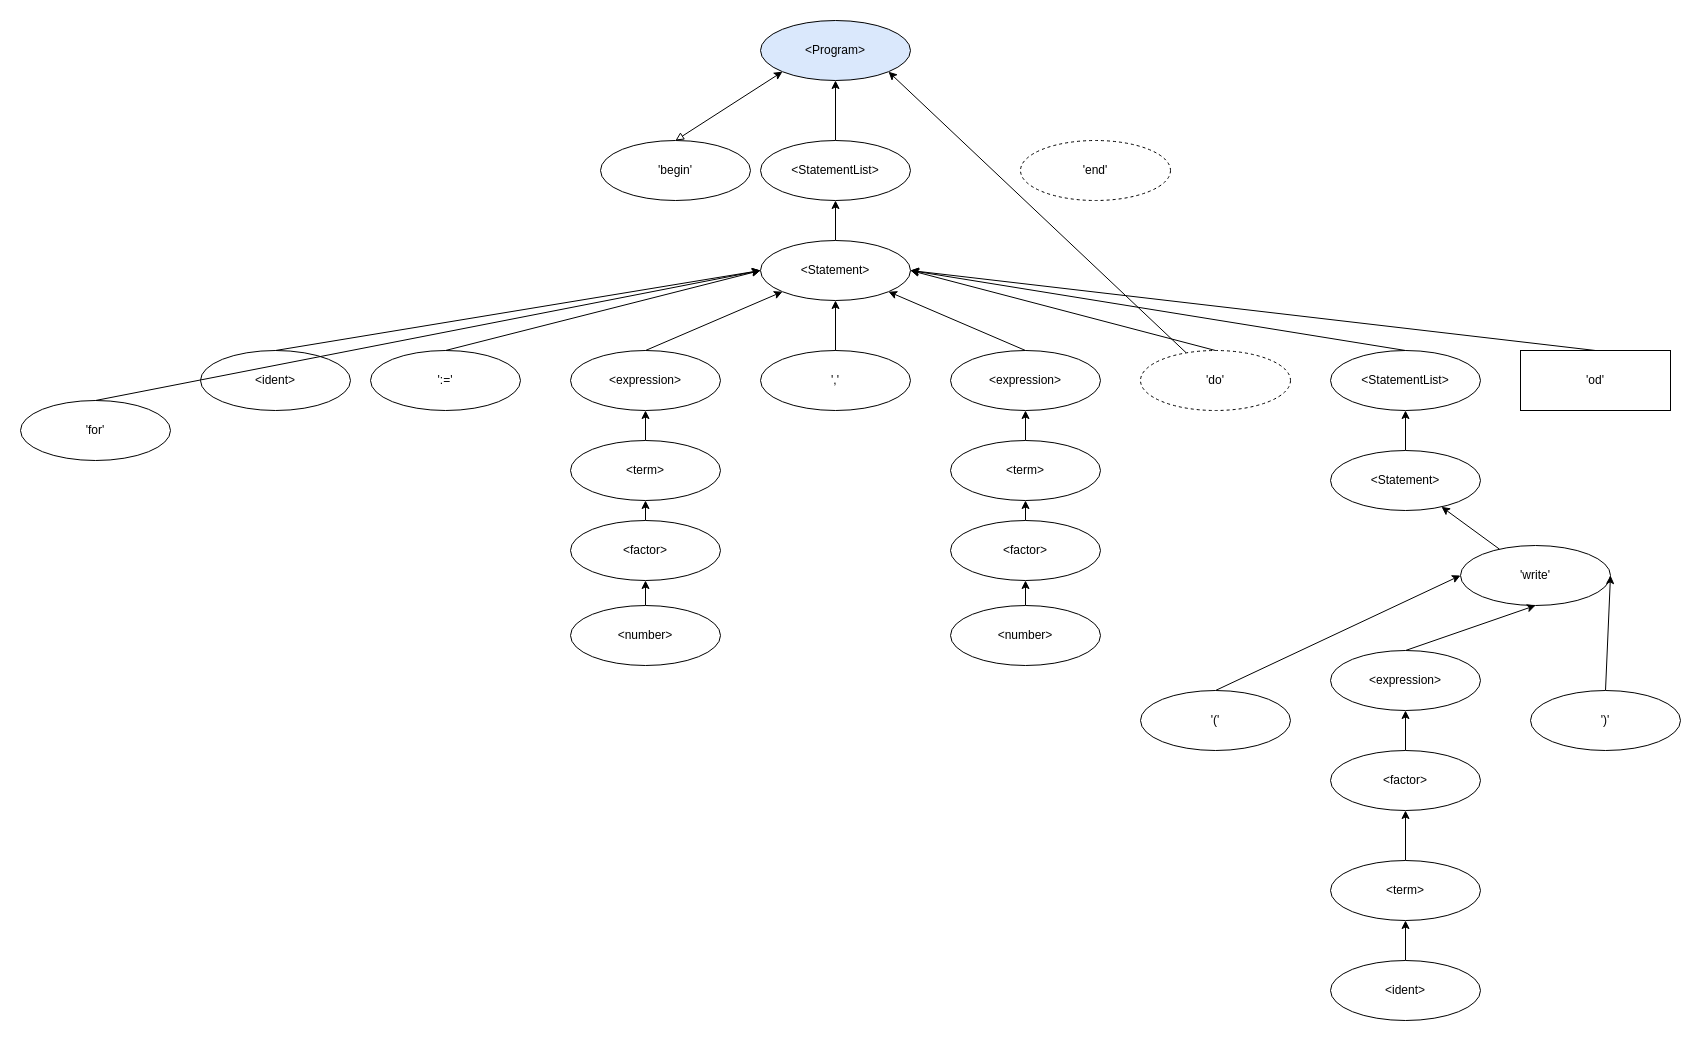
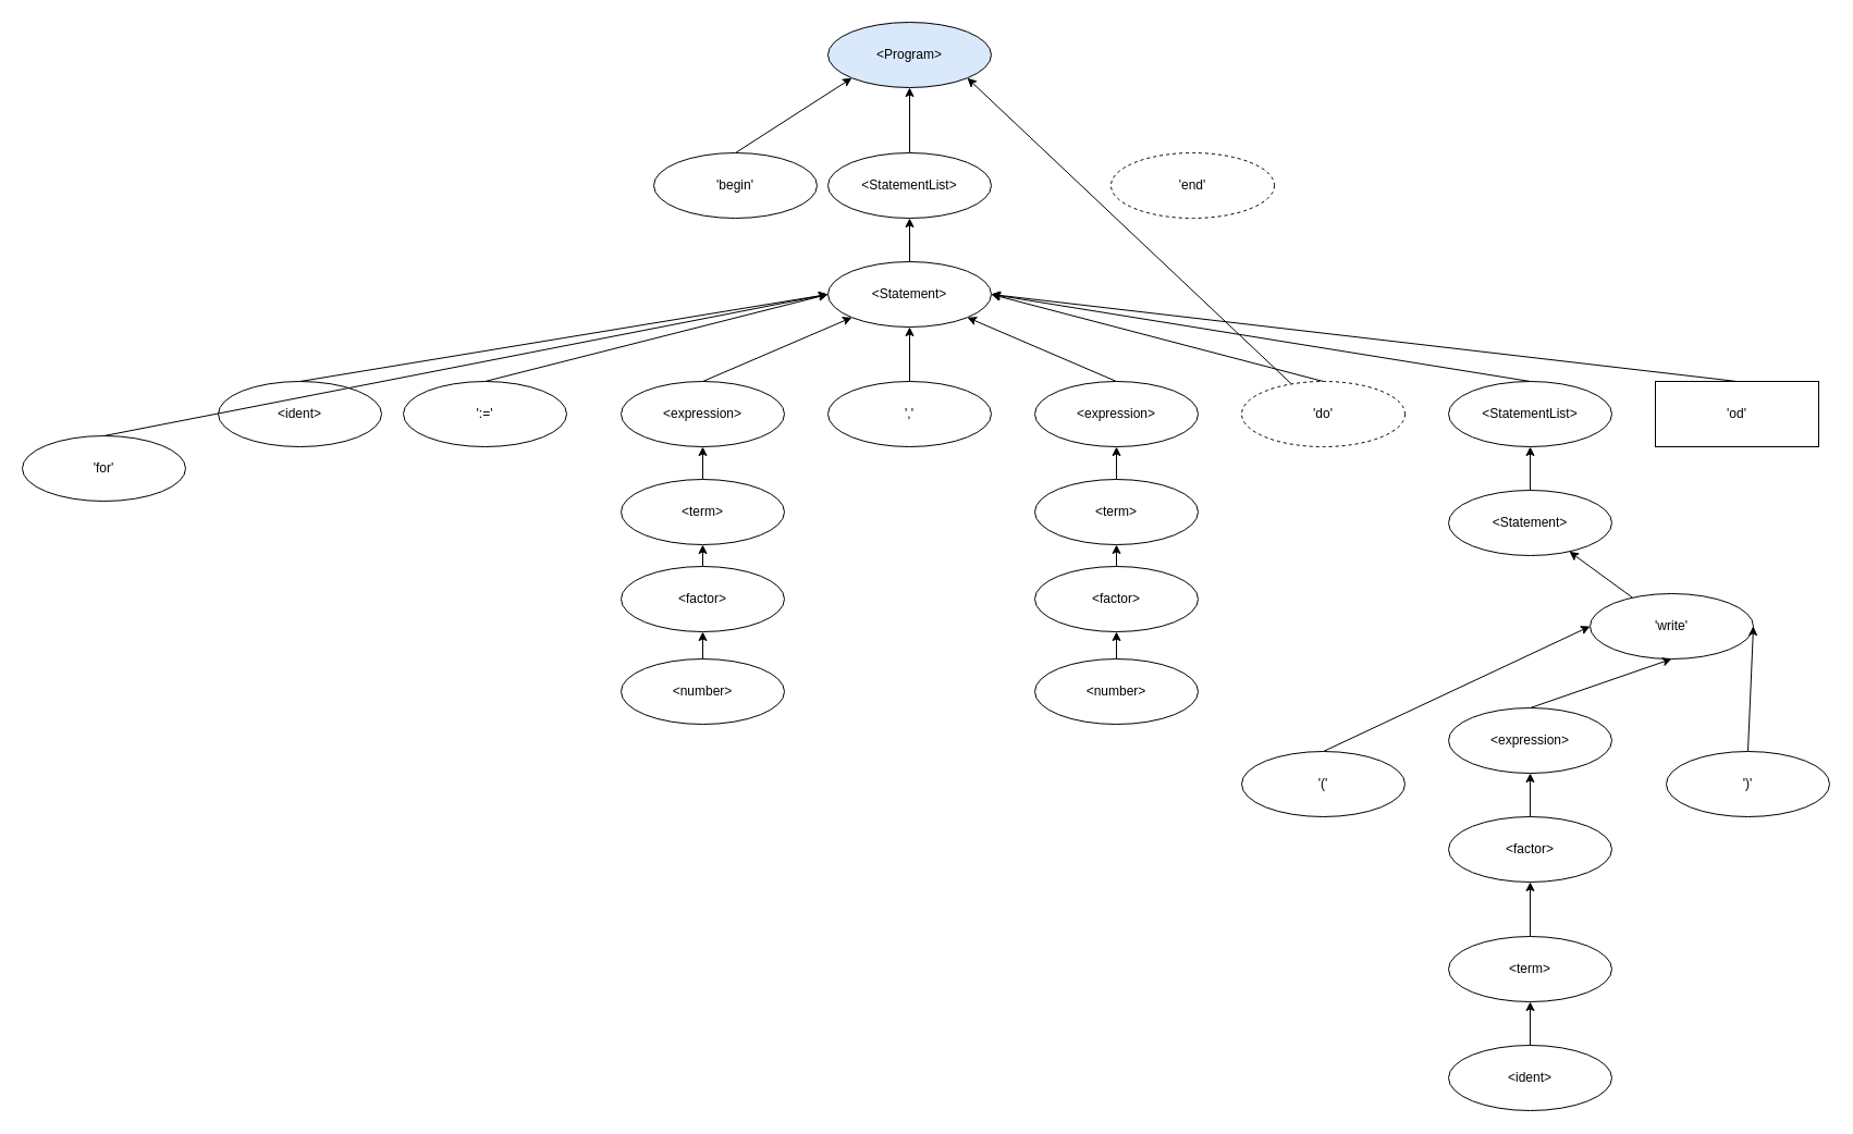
- <mxCell id="3" style="edgeStyle=none;html=1;exitX=0;exitY=1;exitDx=0;exitDy=0;entryX=0.5;entryY=0;entryDx=0;entryDy=0;endArrow=block;endFill=0;startArrow=classic;startFill=1;" edge="1" parent="1" source="5" target="6"><mxGeometry relative="1" as="geometry" /></mxCell>
+ <mxCell id="3" style="edgeStyle=none;html=1;exitX=0;exitY=1;exitDx=0;exitDy=0;entryX=0.5;entryY=0;entryDx=0;entryDy=0;endArrow=none;endFill=0;startArrow=classic;startFill=1;" edge="1" parent="1" source="5" target="6"><mxGeometry relative="1" as="geometry" /></mxCell>
